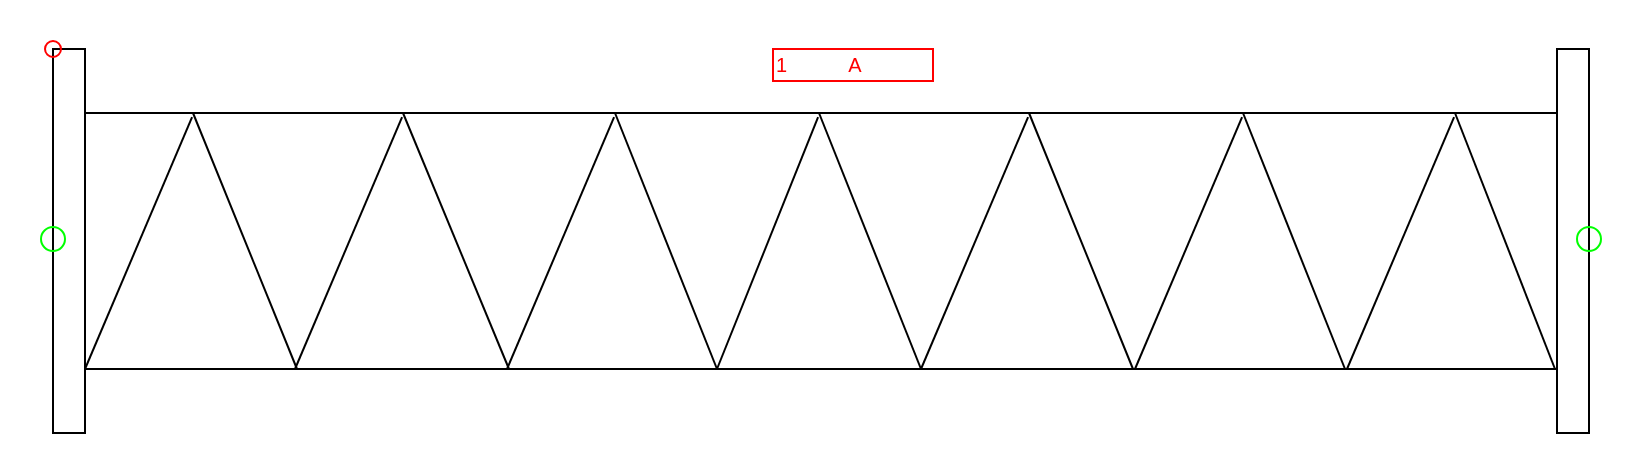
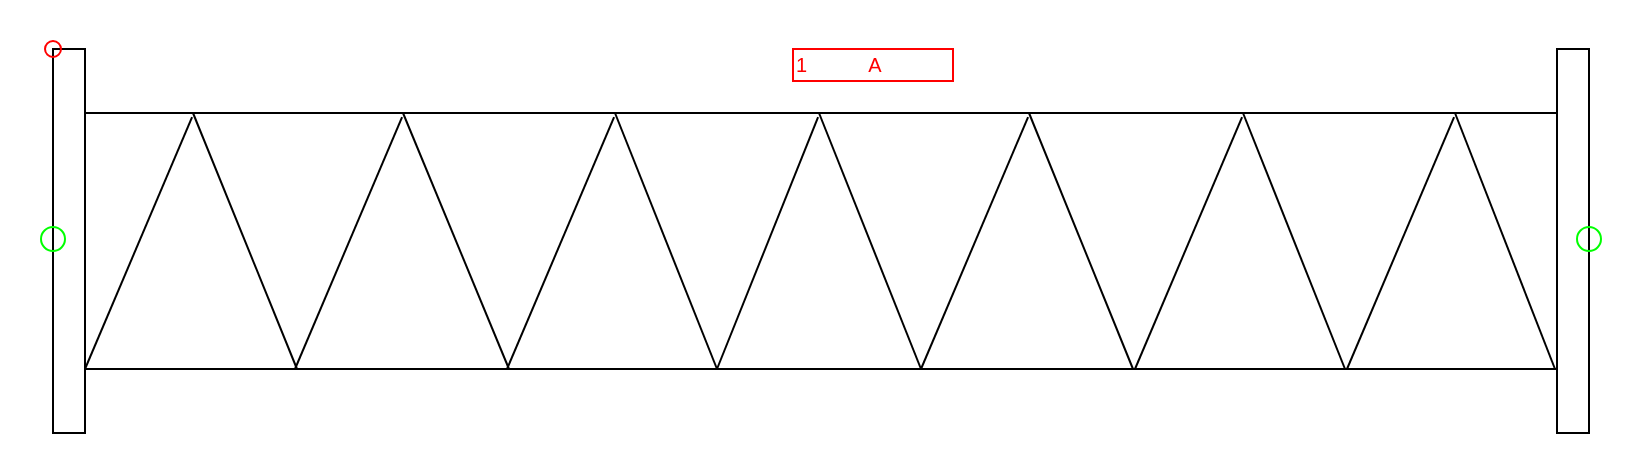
- <mxCell id="20" value="1&amp;nbsp; &amp;nbsp; &amp;nbsp; &amp;nbsp; &amp;nbsp; &amp;nbsp;A" style="rounded=0;whiteSpace=wrap;html=1;fillColor=none;strokeColor=#FF0000;fontColor=#FF0000;fontSize=10;align=left;" parent="19" vertex="1"><mxGeometry x="386" y="24" width="80" height="16" as="geometry" /></mxCell>
+ <mxCell id="20" value="1&amp;nbsp; &amp;nbsp; &amp;nbsp; &amp;nbsp; &amp;nbsp; &amp;nbsp;A" style="rounded=0;whiteSpace=wrap;html=1;fillColor=none;strokeColor=#FF0000;fontColor=#FF0000;fontSize=10;align=left;" parent="19" vertex="1"><mxGeometry x="396" y="24" width="80" height="16" as="geometry" /></mxCell>
